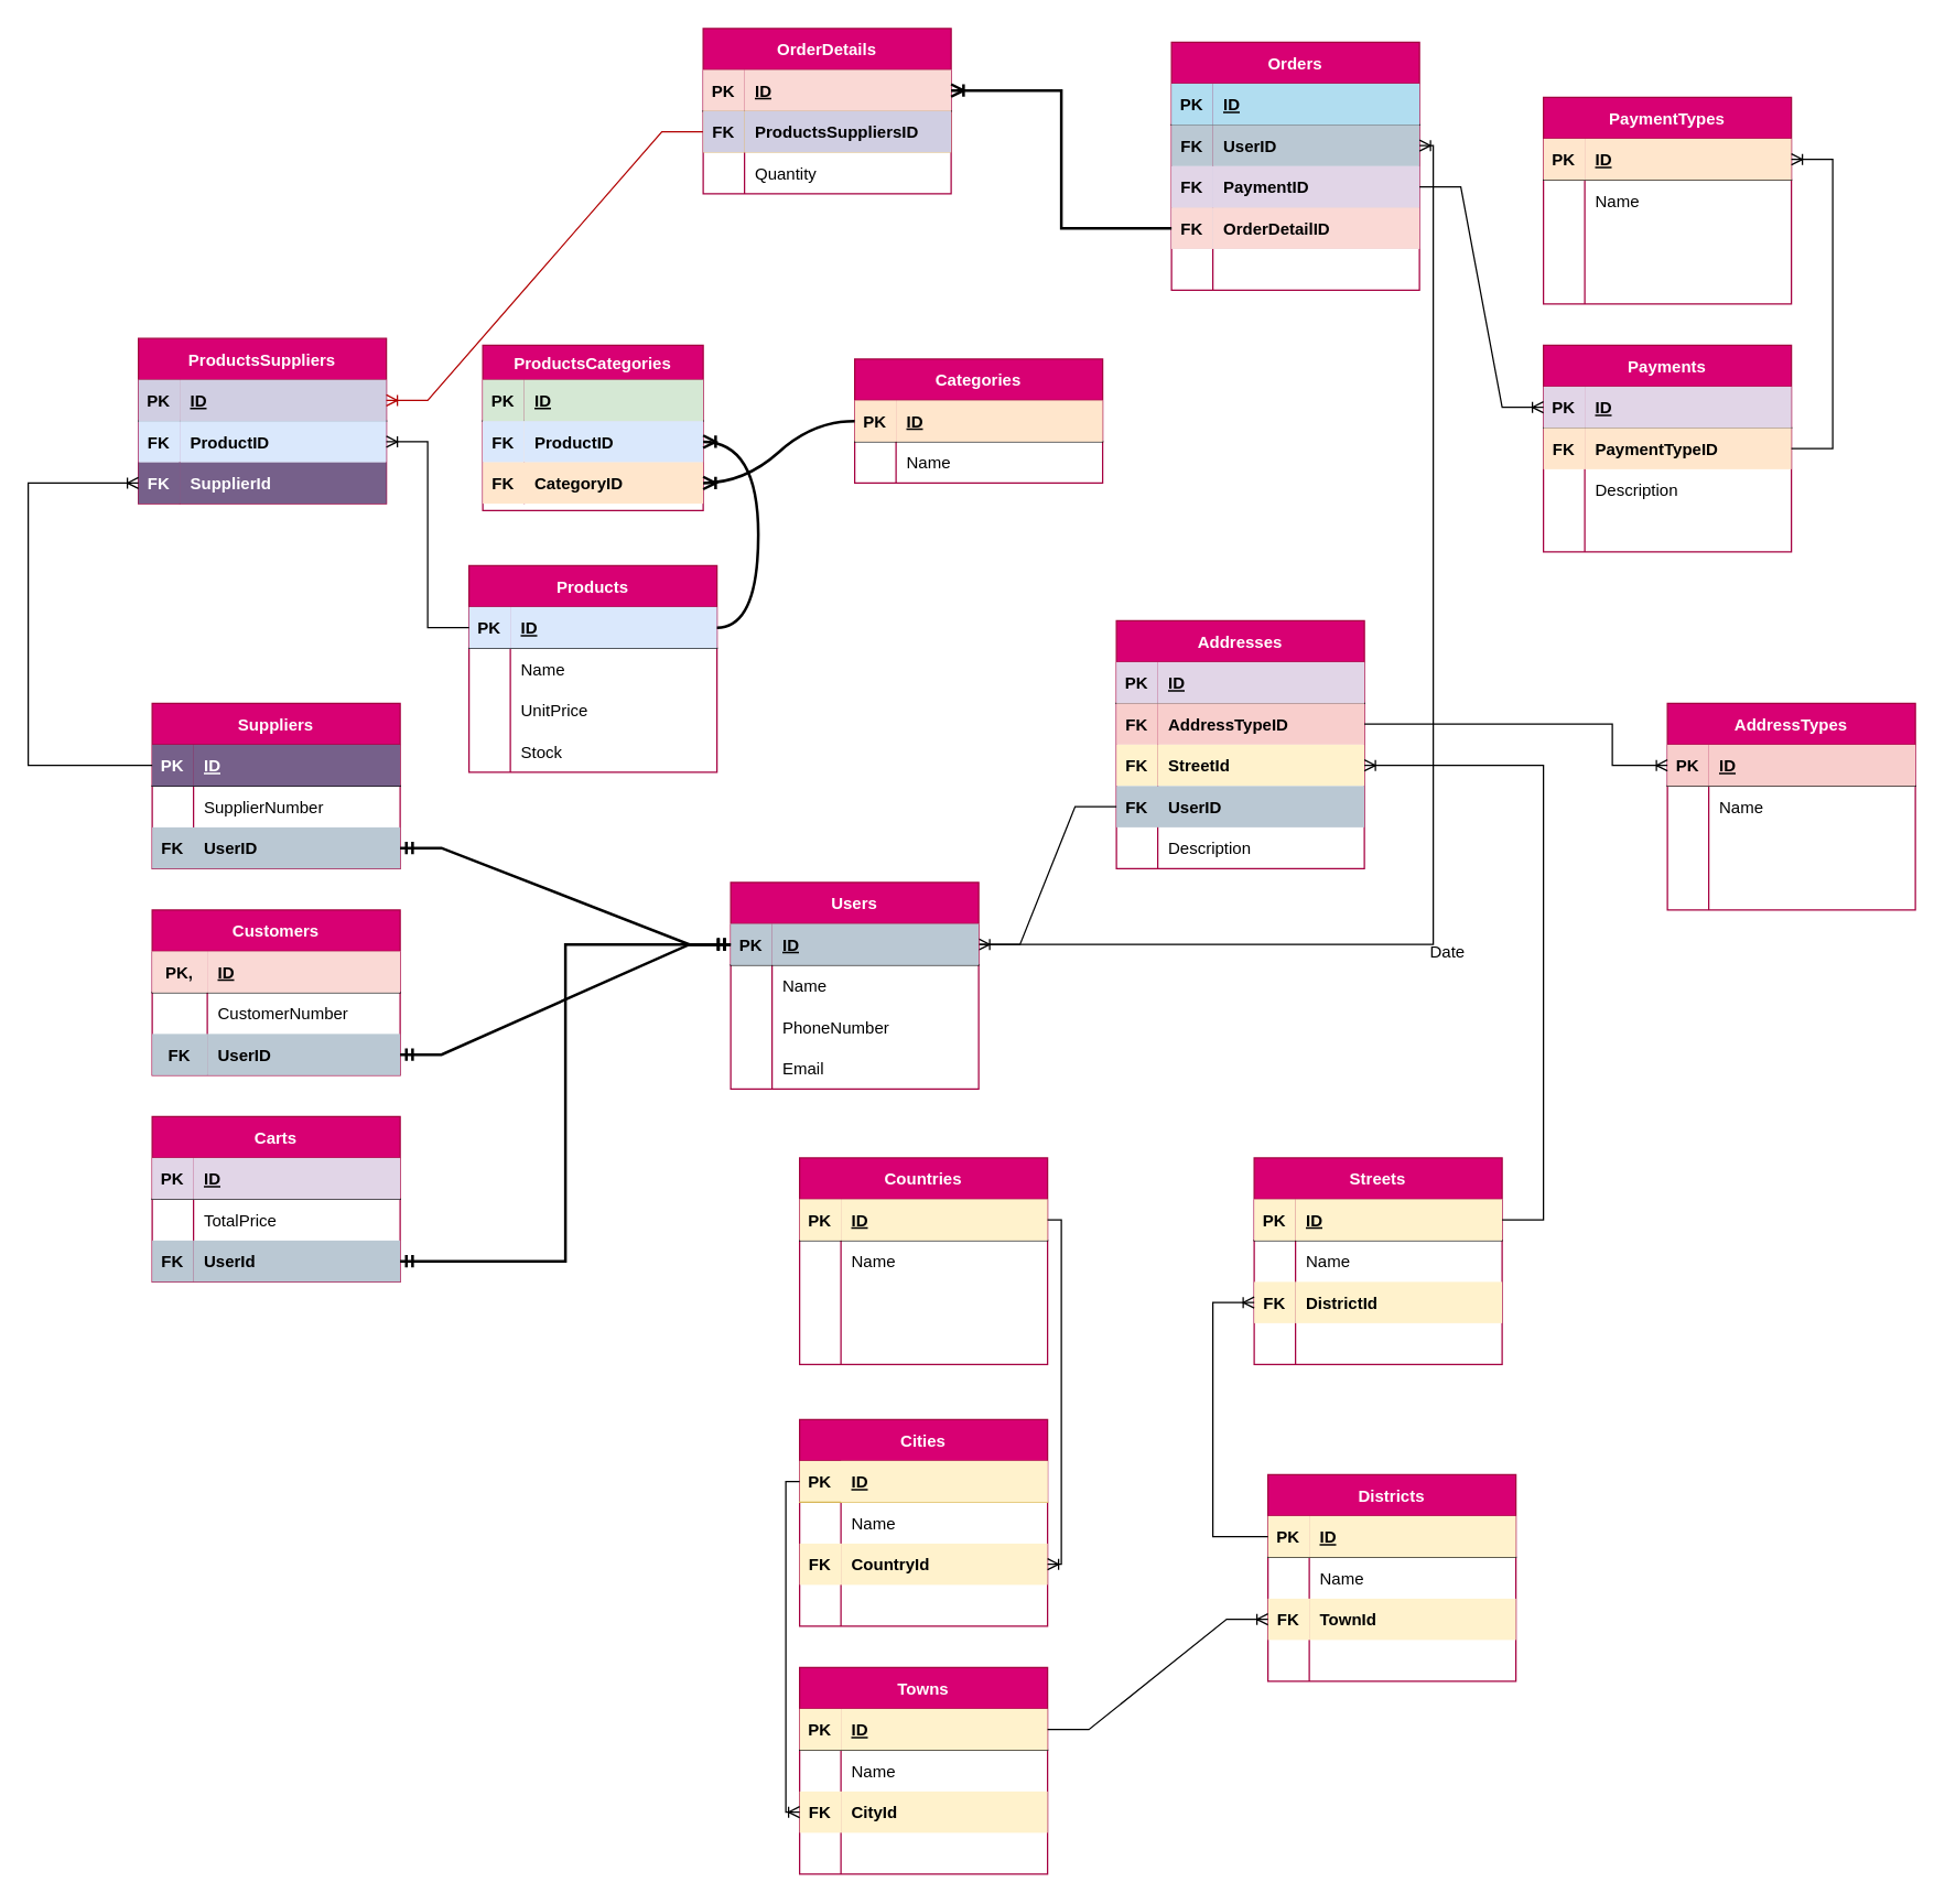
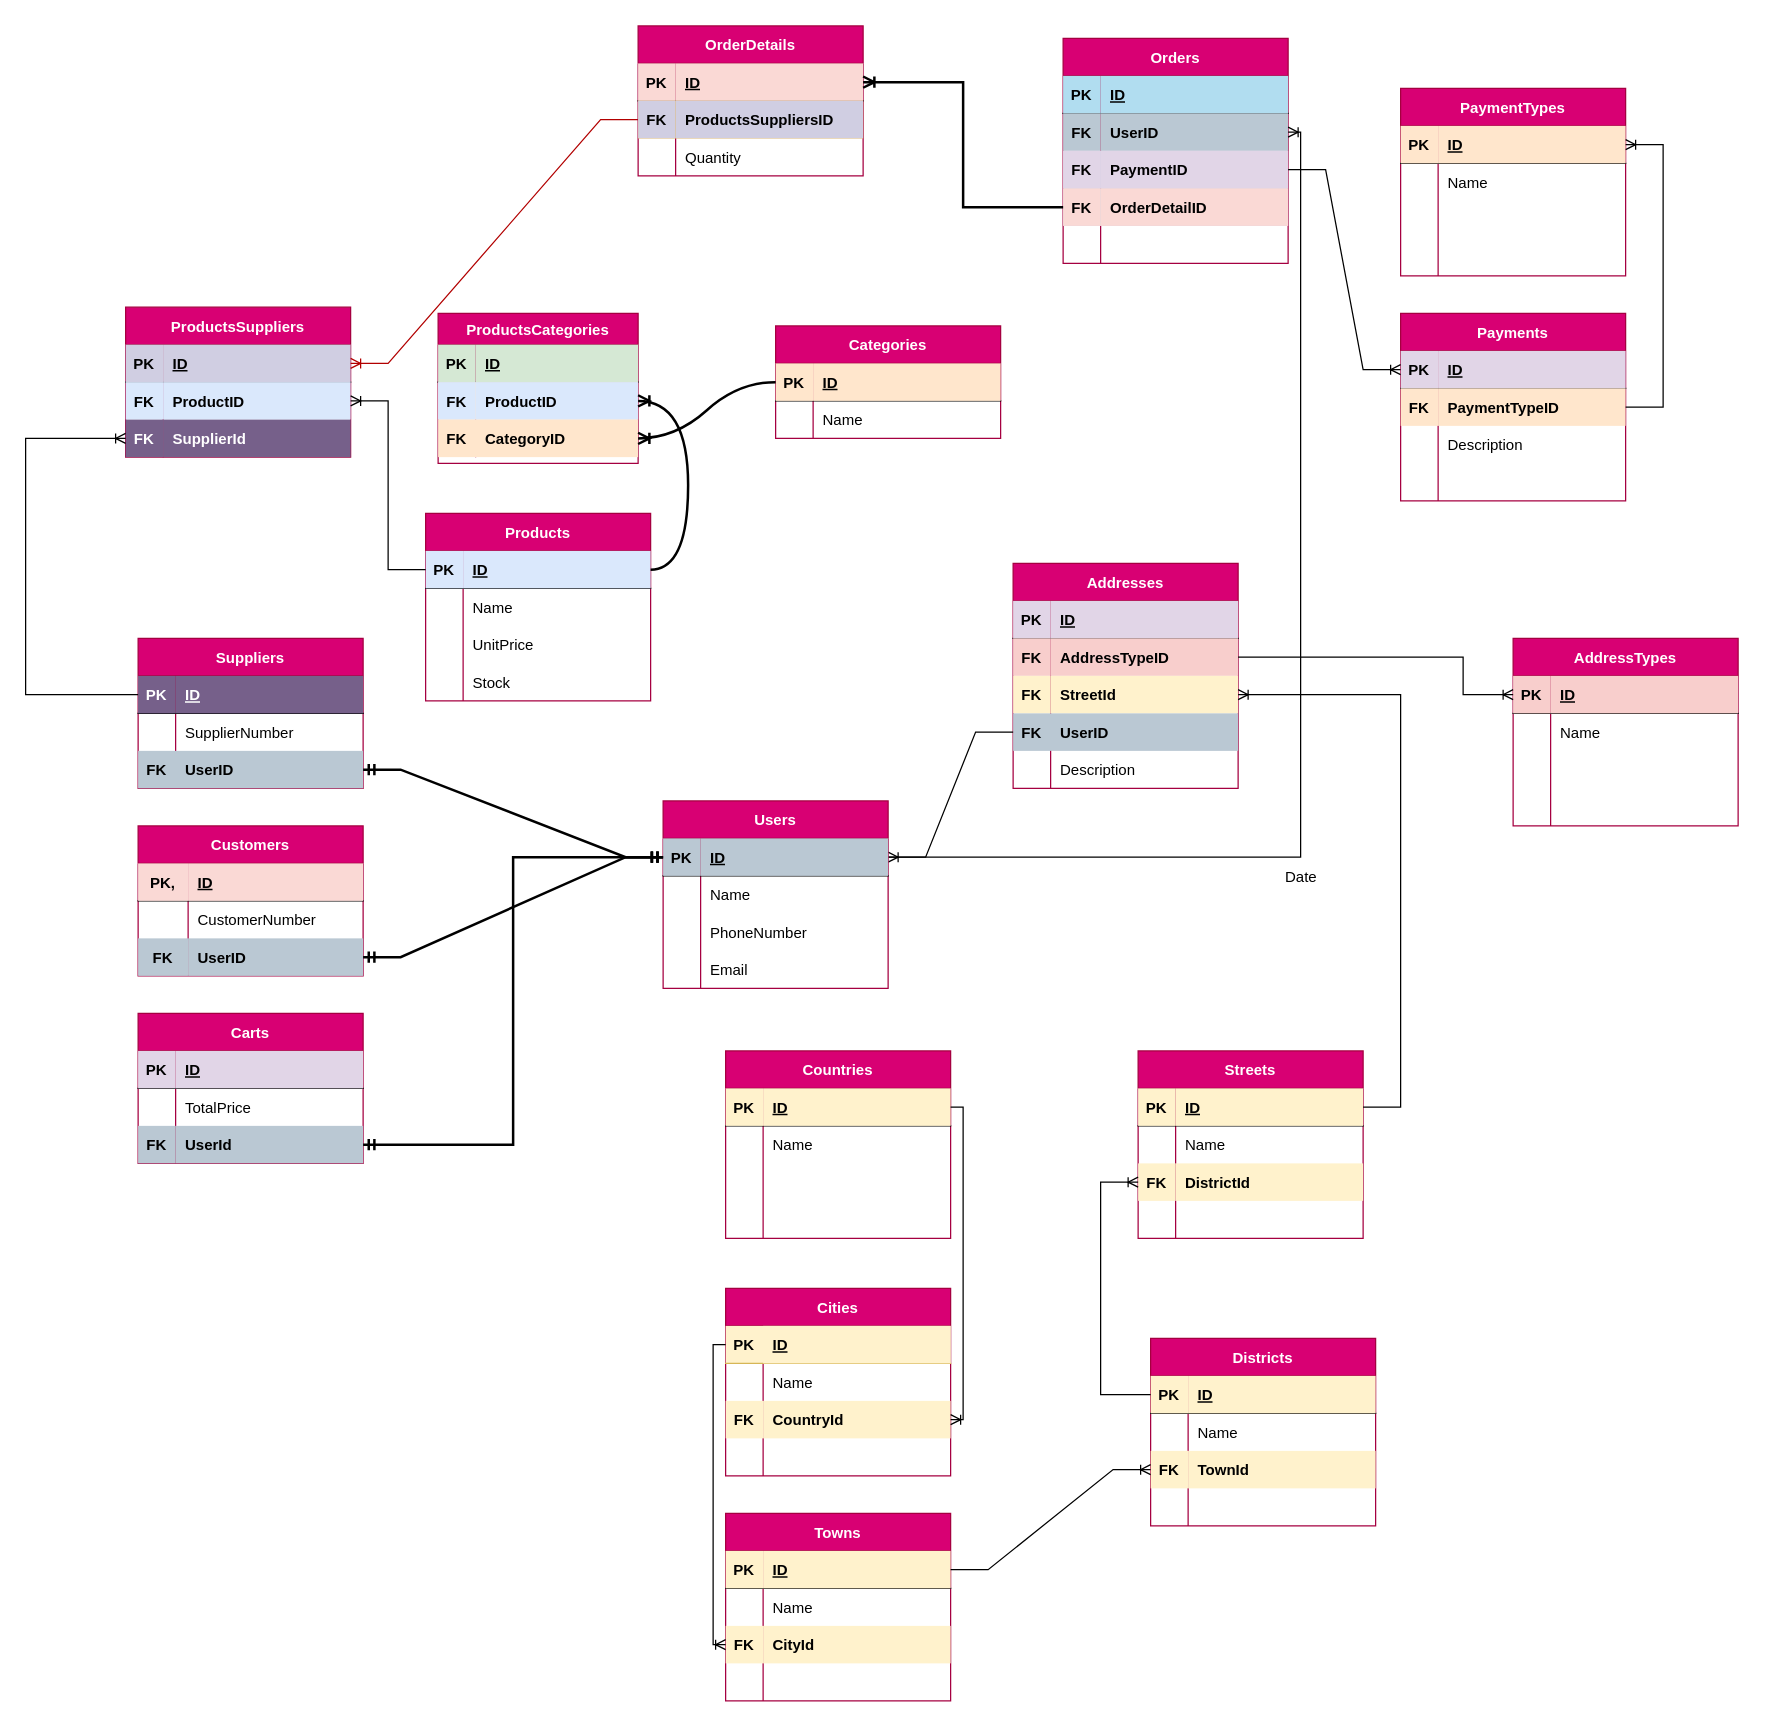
- <mxCell id="81" value="Date" style="shape=partialRectangle;connectable=0;fillColor=none;top=0;left=0;bottom=0;right=0;align=left;spacingLeft=6;overflow=hidden;" parent="1" vertex="1"><mxGeometry x="1030" y="680" width="150" height="20" as="geometry"><mxRectangle width="150" height="30" as="alternateBounds" /></mxGeometry></mxCell>
+ <mxCell id="81" value="Date" style="shape=partialRectangle;connectable=0;fillColor=none;top=0;left=0;bottom=0;right=0;align=left;spacingLeft=6;overflow=hidden;" parent="1" vertex="1"><mxGeometry x="1020" y="690" width="150" height="20" as="geometry"><mxRectangle width="150" height="30" as="alternateBounds" /></mxGeometry></mxCell>
